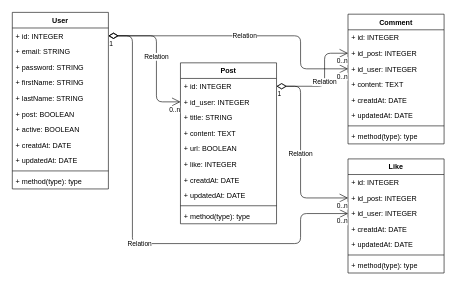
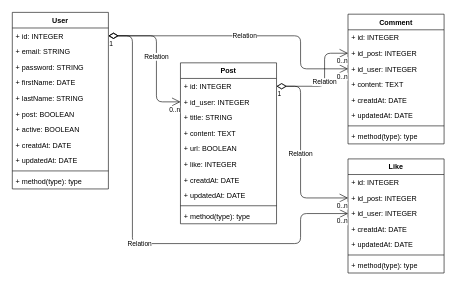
- <mxCell id="34" value="+ firstName: STRING" style="text;strokeColor=none;fillColor=none;align=left;verticalAlign=top;spacingLeft=4;spacingRight=4;overflow=hidden;rotatable=0;points=[[0,0.5],[1,0.5]];portConstraint=eastwest;" vertex="1" parent="30"><mxGeometry y="104" width="160" height="26" as="geometry" /></mxCell>
+ <mxCell id="34" value="+ firstName: DATE" style="text;strokeColor=none;fillColor=none;align=left;verticalAlign=top;spacingLeft=4;spacingRight=4;overflow=hidden;rotatable=0;points=[[0,0.5],[1,0.5]];portConstraint=eastwest;" vertex="1" parent="30"><mxGeometry y="104" width="160" height="26" as="geometry" /></mxCell>
